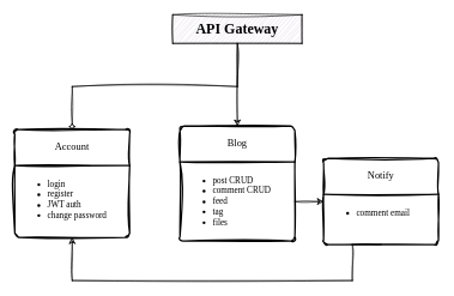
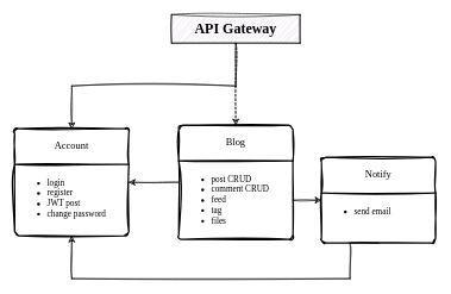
- <mxCell id="2" style="edgeStyle=orthogonalEdgeStyle;rounded=0;sketch=1;hachureGap=4;jiggle=2;curveFitting=1;orthogonalLoop=1;jettySize=auto;html=1;exitX=0.5;exitY=1;exitDx=0;exitDy=0;entryX=0.5;entryY=0;entryDx=0;entryDy=0;fontFamily=Architects Daughter;fontSource=https%3A%2F%2Ffonts.googleapis.com%2Fcss%3Ffamily%3DArchitects%2BDaughter;fontSize=16;" parent="1" source="4" target="10" edge="1"><mxGeometry relative="1" as="geometry" /></mxCell>
+ <mxCell id="2" style="edgeStyle=orthogonalEdgeStyle;rounded=0;sketch=1;hachureGap=4;jiggle=2;curveFitting=1;orthogonalLoop=1;jettySize=auto;html=1;exitX=0.5;exitY=1;exitDx=0;exitDy=0;entryX=0.5;entryY=0;entryDx=0;entryDy=0;fontFamily=Architects Daughter;fontSource=https%3A%2F%2Ffonts.googleapis.com%2Fcss%3Ffamily%3DArchitects%2BDaughter;fontSize=16;dashed=1;" parent="1" source="4" target="10" edge="1"><mxGeometry relative="1" as="geometry" /></mxCell>
- <mxCell id="3" style="edgeStyle=orthogonalEdgeStyle;rounded=0;sketch=1;hachureGap=4;jiggle=2;curveFitting=1;orthogonalLoop=1;jettySize=auto;html=1;exitX=0.5;exitY=1;exitDx=0;exitDy=0;fontFamily=Architects Daughter;fontSource=https%3A%2F%2Ffonts.googleapis.com%2Fcss%3Ffamily%3DArchitects%2BDaughter;fontSize=16;endArrow=diamond;" parent="1" source="4" target="5" edge="1"><mxGeometry relative="1" as="geometry" /></mxCell>
+ <mxCell id="3" style="edgeStyle=orthogonalEdgeStyle;rounded=0;sketch=1;hachureGap=4;jiggle=2;curveFitting=1;orthogonalLoop=1;jettySize=auto;html=1;exitX=0.5;exitY=1;exitDx=0;exitDy=0;fontFamily=Architects Daughter;fontSource=https%3A%2F%2Ffonts.googleapis.com%2Fcss%3Ffamily%3DArchitects%2BDaughter;fontSize=16;" parent="1" source="4" target="5" edge="1"><mxGeometry relative="1" as="geometry" /></mxCell>
+ <mxCell id="13" style="edgeStyle=orthogonalEdgeStyle;rounded=0;sketch=1;hachureGap=4;jiggle=2;curveFitting=1;orthogonalLoop=1;jettySize=auto;html=1;fontFamily=Architects Daughter;fontSource=https%3A%2F%2Ffonts.googleapis.com%2Fcss%3Ffamily%3DArchitects%2BDaughter;fontSize=16;exitX=0;exitY=0.5;exitDx=0;exitDy=0;" parent="1" source="10" target="5" edge="1"><mxGeometry relative="1" as="geometry" /></mxCell>
- <mxCell id="6" value="&lt;ul&gt;&lt;li&gt;login&lt;/li&gt;&lt;li&gt;register&lt;/li&gt;&lt;li&gt;JWT auth&lt;/li&gt;&lt;li&gt;change password&lt;/li&gt;&lt;/ul&gt;" style="align=left;strokeColor=none;fillColor=none;spacingLeft=4;fontSize=12;verticalAlign=top;resizable=0;rotatable=0;part=1;html=1;sketch=1;hachureGap=4;jiggle=2;curveFitting=1;fontFamily=Architects Daughter;fontSource=https%3A%2F%2Ffonts.googleapis.com%2Fcss%3Ffamily%3DArchitects%2BDaughter;" parent="5" vertex="1"><mxGeometry y="50" width="160" height="100" as="geometry" /></mxCell>
+ <mxCell id="6" value="&lt;ul&gt;&lt;li&gt;login&lt;/li&gt;&lt;li&gt;register&lt;/li&gt;&lt;li&gt;JWT post&lt;/li&gt;&lt;li&gt;change password&lt;/li&gt;&lt;/ul&gt;" style="align=left;strokeColor=none;fillColor=none;spacingLeft=4;fontSize=12;verticalAlign=top;resizable=0;rotatable=0;part=1;html=1;sketch=1;hachureGap=4;jiggle=2;curveFitting=1;fontFamily=Architects Daughter;fontSource=https%3A%2F%2Ffonts.googleapis.com%2Fcss%3Ffamily%3DArchitects%2BDaughter;" parent="5" vertex="1"><mxGeometry y="50" width="160" height="100" as="geometry" /></mxCell>
- <mxCell id="9" value="&lt;ul&gt;&lt;li&gt;comment email&lt;/li&gt;&lt;/ul&gt;" style="align=left;strokeColor=none;fillColor=none;spacingLeft=4;fontSize=12;verticalAlign=top;resizable=0;rotatable=0;part=1;html=1;sketch=1;hachureGap=4;jiggle=2;curveFitting=1;fontFamily=Architects Daughter;fontSource=https%3A%2F%2Ffonts.googleapis.com%2Fcss%3Ffamily%3DArchitects%2BDaughter;" parent="8" vertex="1"><mxGeometry y="50" width="160" height="70" as="geometry" /></mxCell>
+ <mxCell id="9" value="&lt;ul&gt;&lt;li&gt;send email&lt;/li&gt;&lt;/ul&gt;" style="align=left;strokeColor=none;fillColor=none;spacingLeft=4;fontSize=12;verticalAlign=top;resizable=0;rotatable=0;part=1;html=1;sketch=1;hachureGap=4;jiggle=2;curveFitting=1;fontFamily=Architects Daughter;fontSource=https%3A%2F%2Ffonts.googleapis.com%2Fcss%3Ffamily%3DArchitects%2BDaughter;" parent="8" vertex="1"><mxGeometry y="50" width="160" height="70" as="geometry" /></mxCell>
